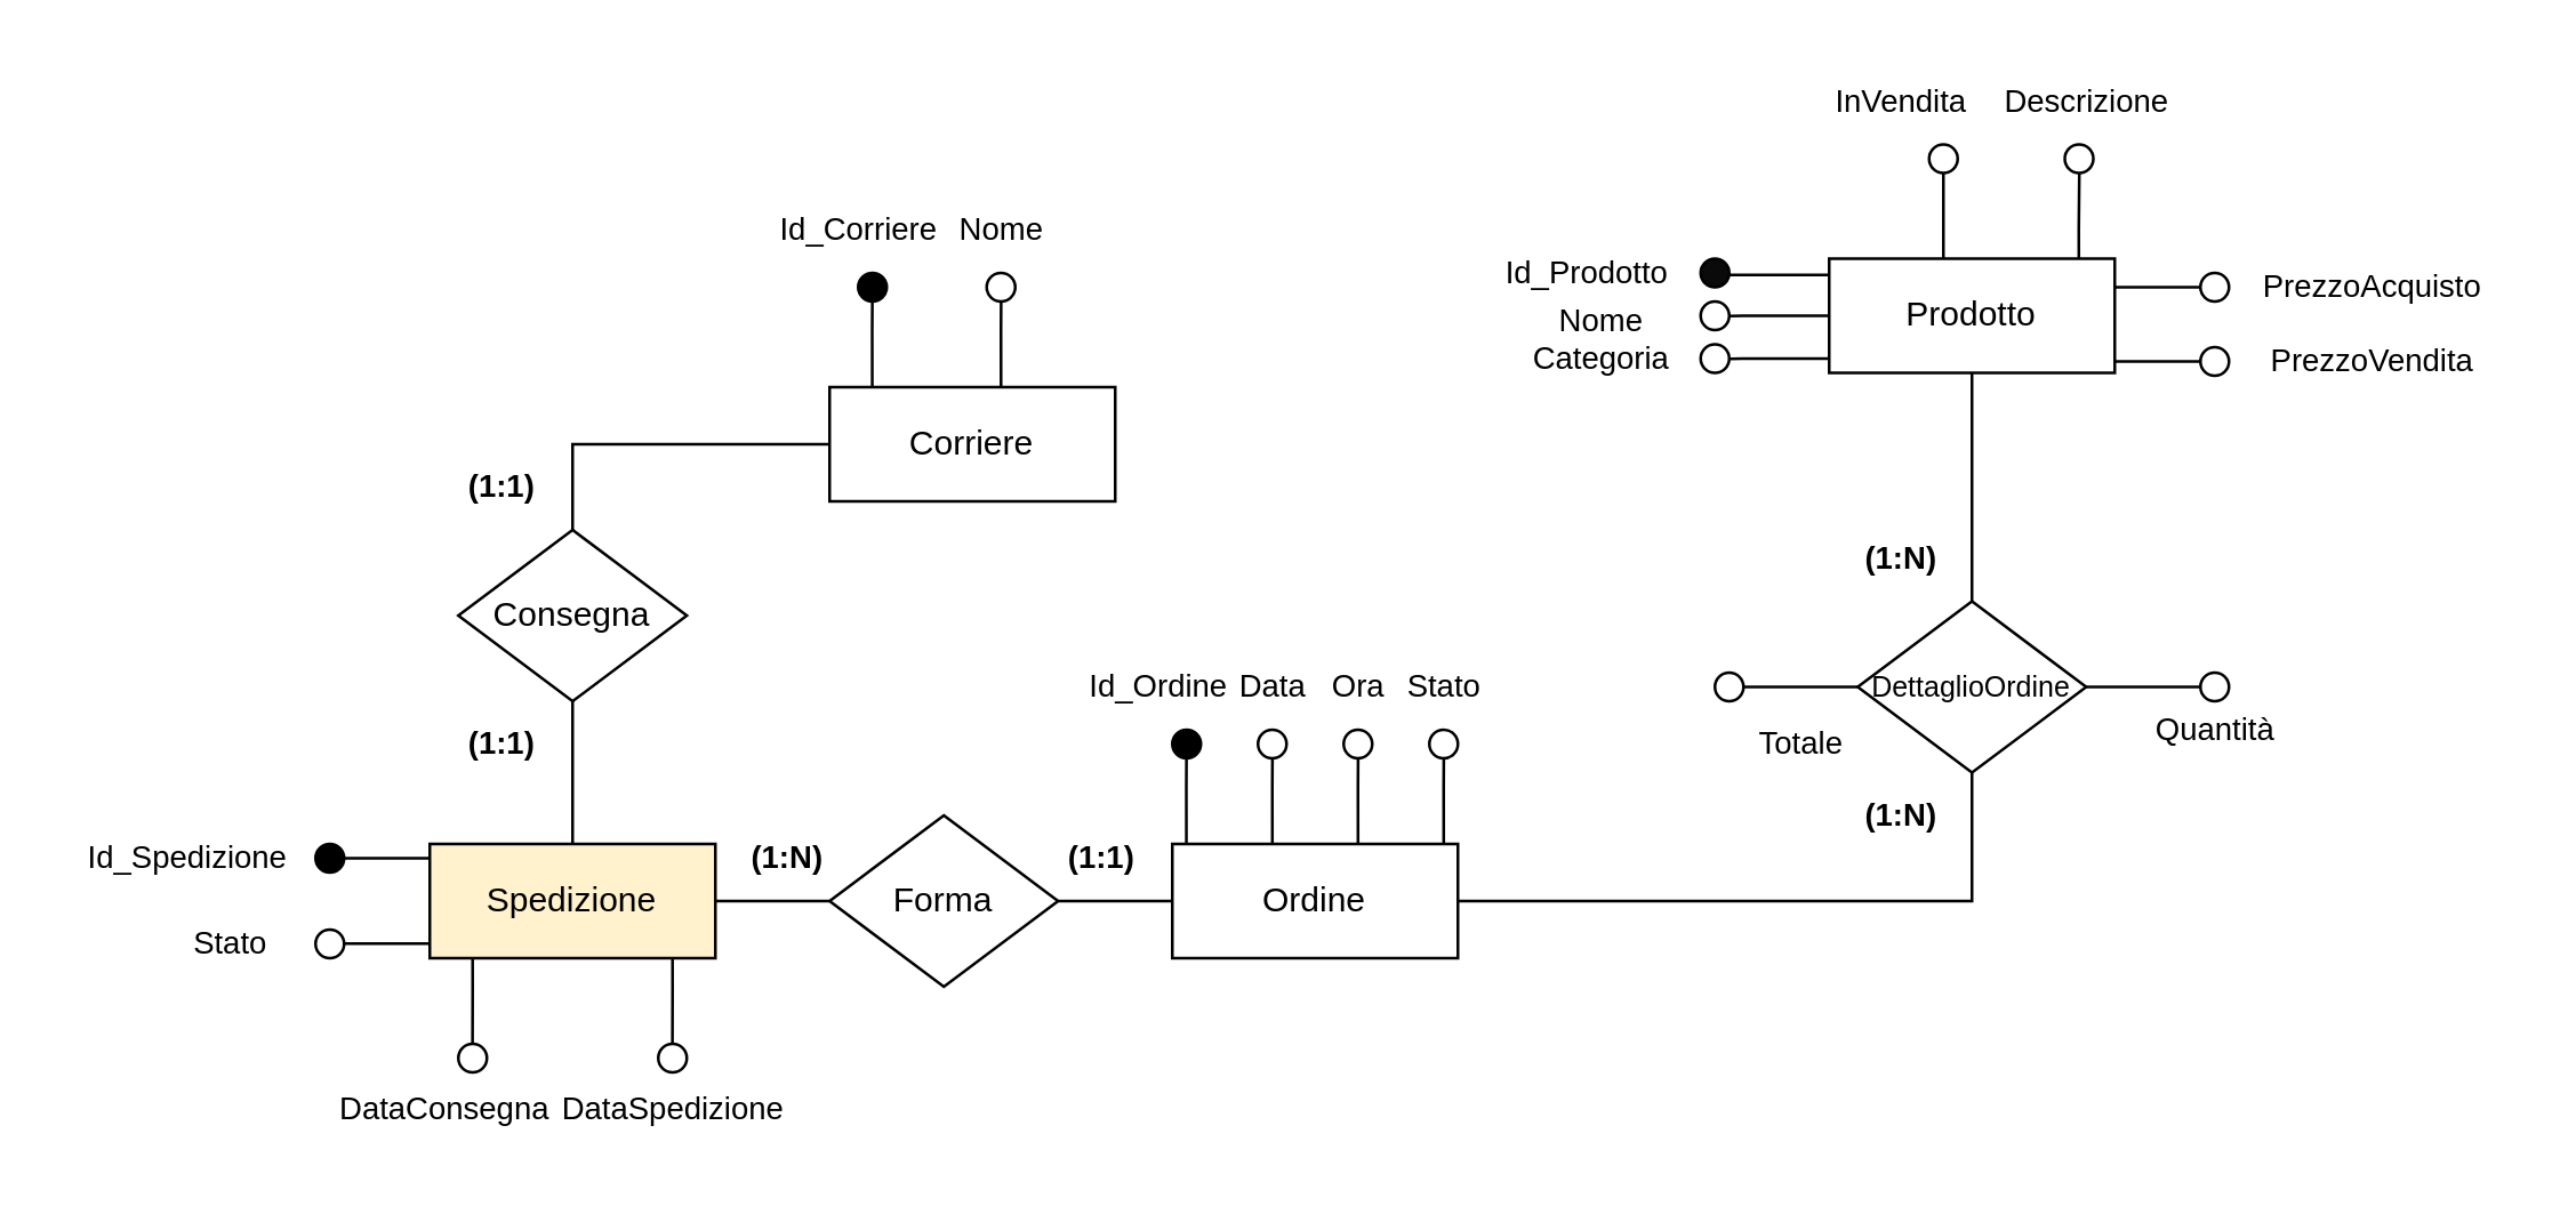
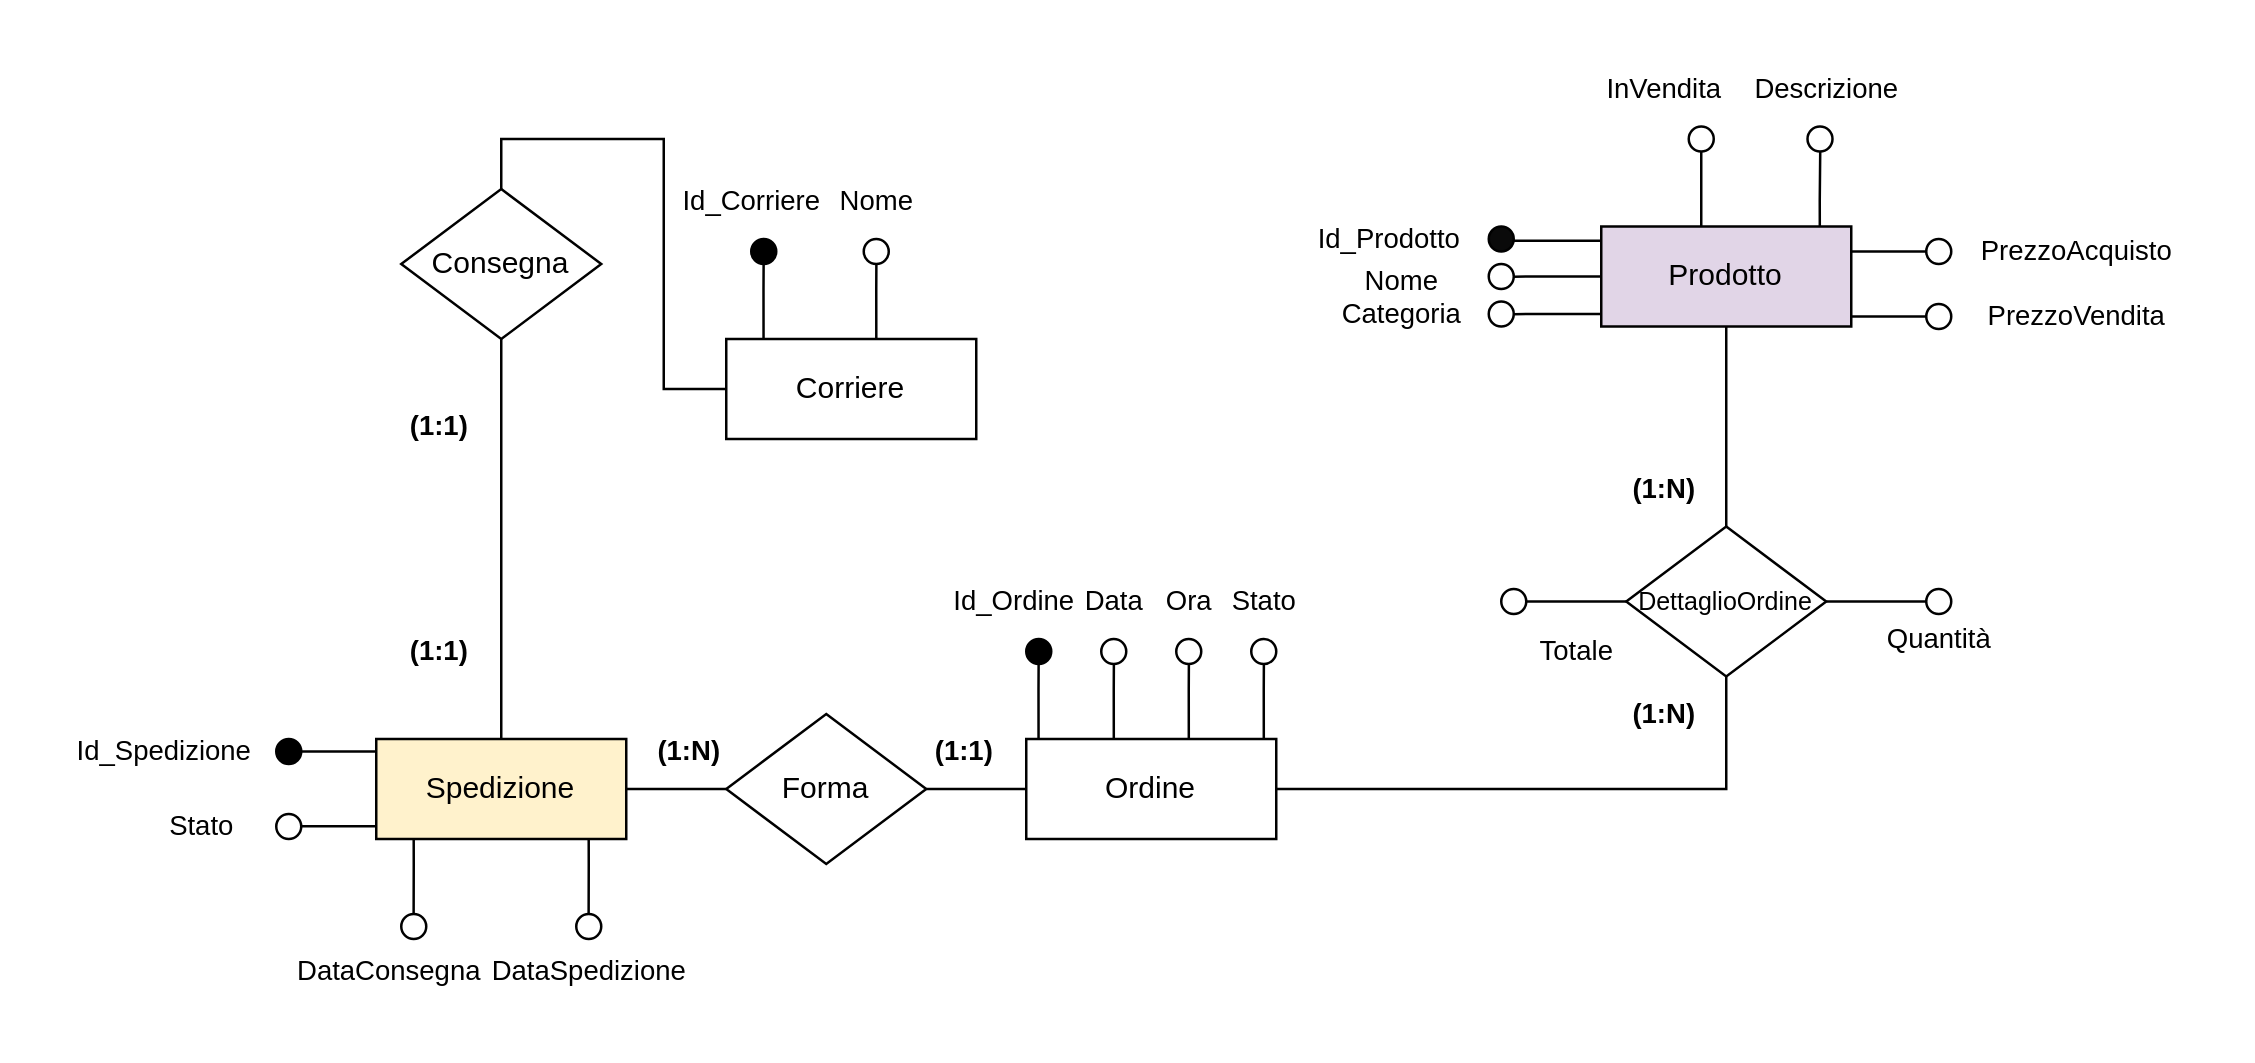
- <mxCell id="61" value="&lt;div&gt;Prodotto&lt;/div&gt;" style="whiteSpace=wrap;html=1;align=center;" parent="1" vertex="1"><mxGeometry x="640" y="90" width="100" height="40" as="geometry" /></mxCell>
+ <mxCell id="61" value="&lt;div&gt;Prodotto&lt;/div&gt;" style="whiteSpace=wrap;html=1;align=center;fillColor=#e1d5e7;" parent="1" vertex="1"><mxGeometry x="640" y="90" width="100" height="40" as="geometry" /></mxCell>
- <mxCell id="22" value="Consegna" style="shape=rhombus;perimeter=rhombusPerimeter;whiteSpace=wrap;html=1;align=center;" parent="1" vertex="1"><mxGeometry x="160" y="185" width="80" height="60" as="geometry" /></mxCell>
+ <mxCell id="22" value="Consegna" style="shape=rhombus;perimeter=rhombusPerimeter;whiteSpace=wrap;html=1;align=center;" parent="1" vertex="1"><mxGeometry x="160" y="75" width="80" height="60" as="geometry" /></mxCell>
